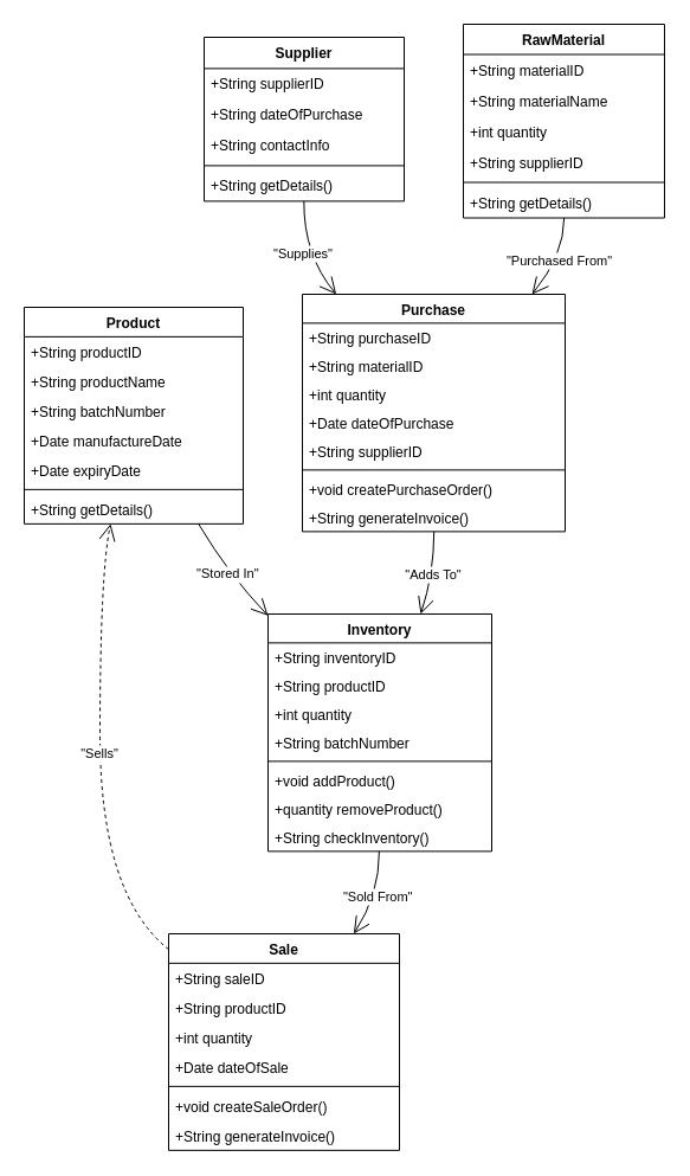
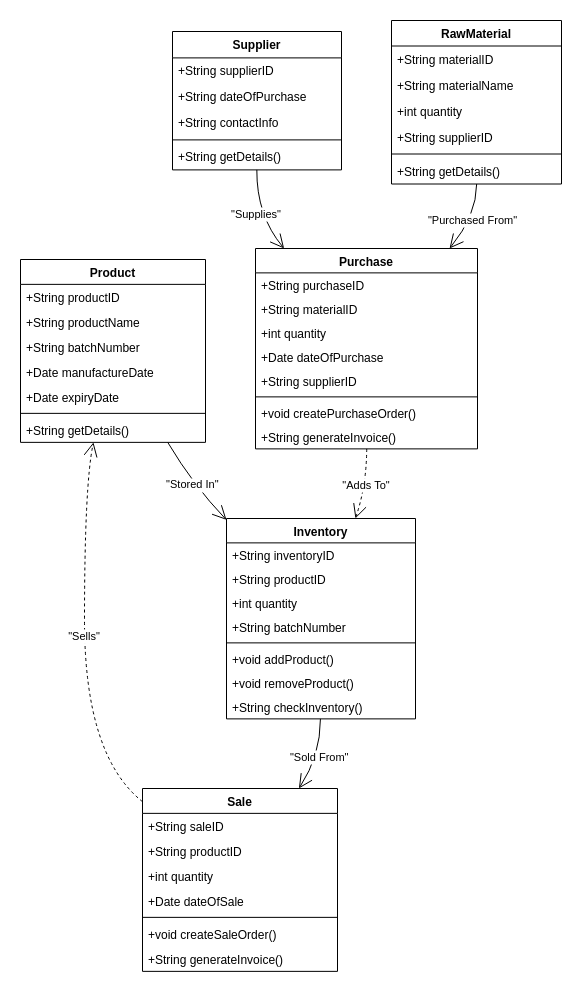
- <mxCell id="52" value="&quot;Adds To&quot;" style="curved=1;startArrow=none;endArrow=open;endSize=12;exitX=0.501;exitY=1;entryX=0.682;entryY=0;rounded=0;" edge="1" parent="1" source="23" target="32"><mxGeometry relative="1" as="geometry"><Array as="points"><mxPoint x="366" y="485" /></Array></mxGeometry></mxCell>
+ <mxCell id="52" value="&quot;Adds To&quot;" style="curved=1;startArrow=none;endArrow=open;endSize=12;exitX=0.501;exitY=1;entryX=0.682;entryY=0;rounded=0;dashed=1;" edge="1" parent="1" source="23" target="32"><mxGeometry relative="1" as="geometry"><Array as="points"><mxPoint x="366" y="485" /></Array></mxGeometry></mxCell>
- <mxCell id="39" value="+quantity removeProduct()" style="text;strokeColor=none;fillColor=none;align=left;verticalAlign=top;spacingLeft=4;spacingRight=4;overflow=hidden;rotatable=0;points=[[0,0.5],[1,0.5]];portConstraint=eastwest;" vertex="1" parent="32"><mxGeometry y="152.375" width="189" height="24" as="geometry" /></mxCell>
+ <mxCell id="39" value="+void removeProduct()" style="text;strokeColor=none;fillColor=none;align=left;verticalAlign=top;spacingLeft=4;spacingRight=4;overflow=hidden;rotatable=0;points=[[0,0.5],[1,0.5]];portConstraint=eastwest;" vertex="1" parent="32"><mxGeometry y="152.375" width="189" height="24" as="geometry" /></mxCell>
